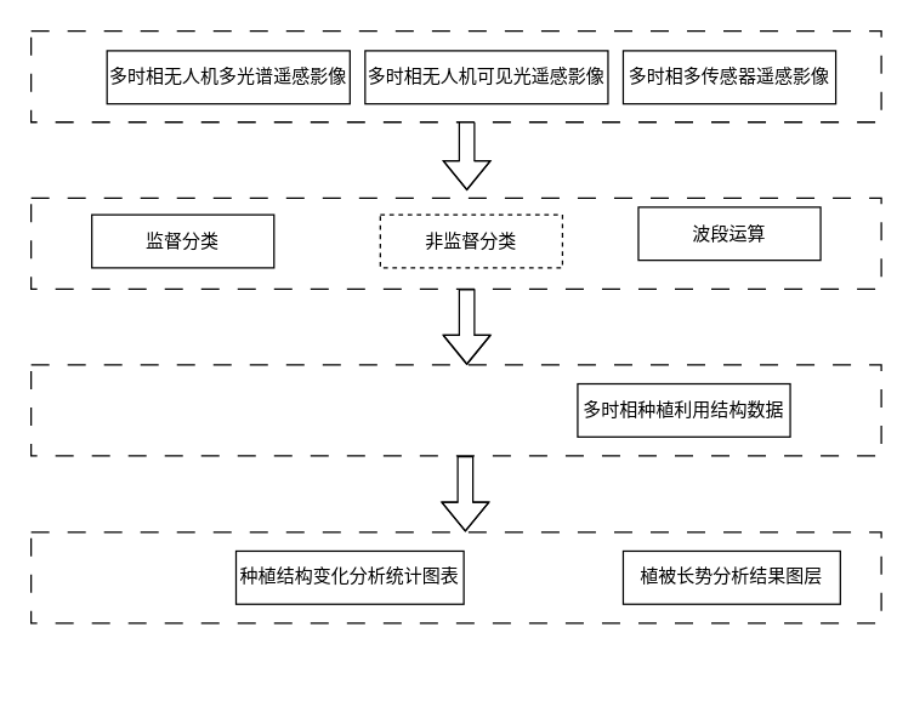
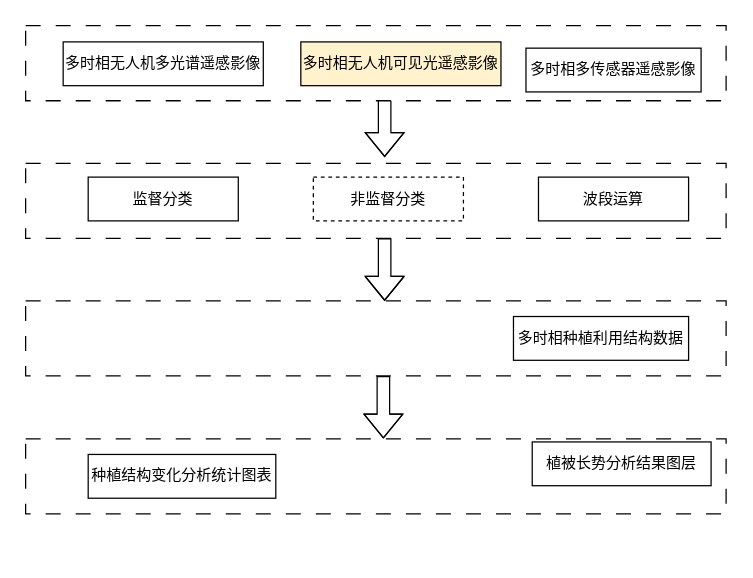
- <mxCell id="12" value="多时相无人机多光谱遥感影像" style="rounded=0;whiteSpace=wrap;html=1;" parent="9" vertex="1"><mxGeometry x="50" y="12.947" width="160" height="35" as="geometry" /></mxCell>
+ <mxCell id="12" value="多时相无人机多光谱遥感影像" style="rounded=0;whiteSpace=wrap;html=1;" parent="9" vertex="1"><mxGeometry x="30" y="12.947" width="160" height="35" as="geometry" /></mxCell>
- <mxCell id="11" value="多时相无人机可见光遥感影像" style="rounded=0;whiteSpace=wrap;html=1;" parent="9" vertex="1"><mxGeometry x="220" y="12.947" width="160" height="35" as="geometry" /></mxCell>
+ <mxCell id="11" value="多时相无人机可见光遥感影像" style="rounded=0;whiteSpace=wrap;html=1;fillColor=#fff2cc;" parent="9" vertex="1"><mxGeometry x="220" y="12.947" width="160" height="35" as="geometry" /></mxCell>
- <mxCell id="13" value="多时相多传感器遥感影像" style="rounded=0;whiteSpace=wrap;html=1;" vertex="1" parent="9"><mxGeometry x="390" y="12.947" width="140" height="35" as="geometry" /></mxCell>
+ <mxCell id="13" value="多时相多传感器遥感影像" style="rounded=0;whiteSpace=wrap;html=1;" vertex="1" parent="9"><mxGeometry x="400" y="17.947" width="140" height="35" as="geometry" /></mxCell>
- <mxCell id="17" value="波段运算" style="rounded=0;whiteSpace=wrap;html=1;" parent="14" vertex="1"><mxGeometry x="400" y="6.053" width="120" height="35" as="geometry" /></mxCell>
+ <mxCell id="17" value="波段运算" style="rounded=0;whiteSpace=wrap;html=1;" parent="14" vertex="1"><mxGeometry x="410" y="11.053" width="120" height="35" as="geometry" /></mxCell>
- <mxCell id="16" value="监督分类" style="rounded=0;whiteSpace=wrap;html=1;" parent="14" vertex="1"><mxGeometry x="40" y="11.053" width="120" height="35" as="geometry" /></mxCell>
+ <mxCell id="16" value="监督分类" style="rounded=0;whiteSpace=wrap;html=1;" parent="14" vertex="1"><mxGeometry x="50" y="11.053" width="120" height="35" as="geometry" /></mxCell>
- <mxCell id="3" value="多时相种植利用结构数据" style="rounded=0;whiteSpace=wrap;html=1;" parent="1" vertex="1"><mxGeometry x="380" y="252.5" width="140" height="35" as="geometry" /></mxCell>
+ <mxCell id="3" value="多时相种植利用结构数据" style="rounded=0;whiteSpace=wrap;html=1;" parent="1" vertex="1"><mxGeometry x="410" y="252.5" width="140" height="35" as="geometry" /></mxCell>
- <mxCell id="7" value="种植结构变化分析统计图表" style="rounded=0;whiteSpace=wrap;html=1;" parent="5" vertex="1"><mxGeometry x="135" y="32.766" width="150" height="35" as="geometry" /></mxCell>
+ <mxCell id="7" value="种植结构变化分析统计图表" style="rounded=0;whiteSpace=wrap;html=1;" parent="5" vertex="1"><mxGeometry x="50" y="32.766" width="150" height="35" as="geometry" /></mxCell>
- <mxCell id="8" value="植被长势分析结果图层" style="rounded=0;whiteSpace=wrap;html=1;" parent="5" vertex="1"><mxGeometry x="390" y="32.766" width="143" height="35" as="geometry" /></mxCell>
+ <mxCell id="8" value="植被长势分析结果图层" style="rounded=0;whiteSpace=wrap;html=1;" parent="5" vertex="1"><mxGeometry x="405" y="22.766" width="143" height="35" as="geometry" /></mxCell>
